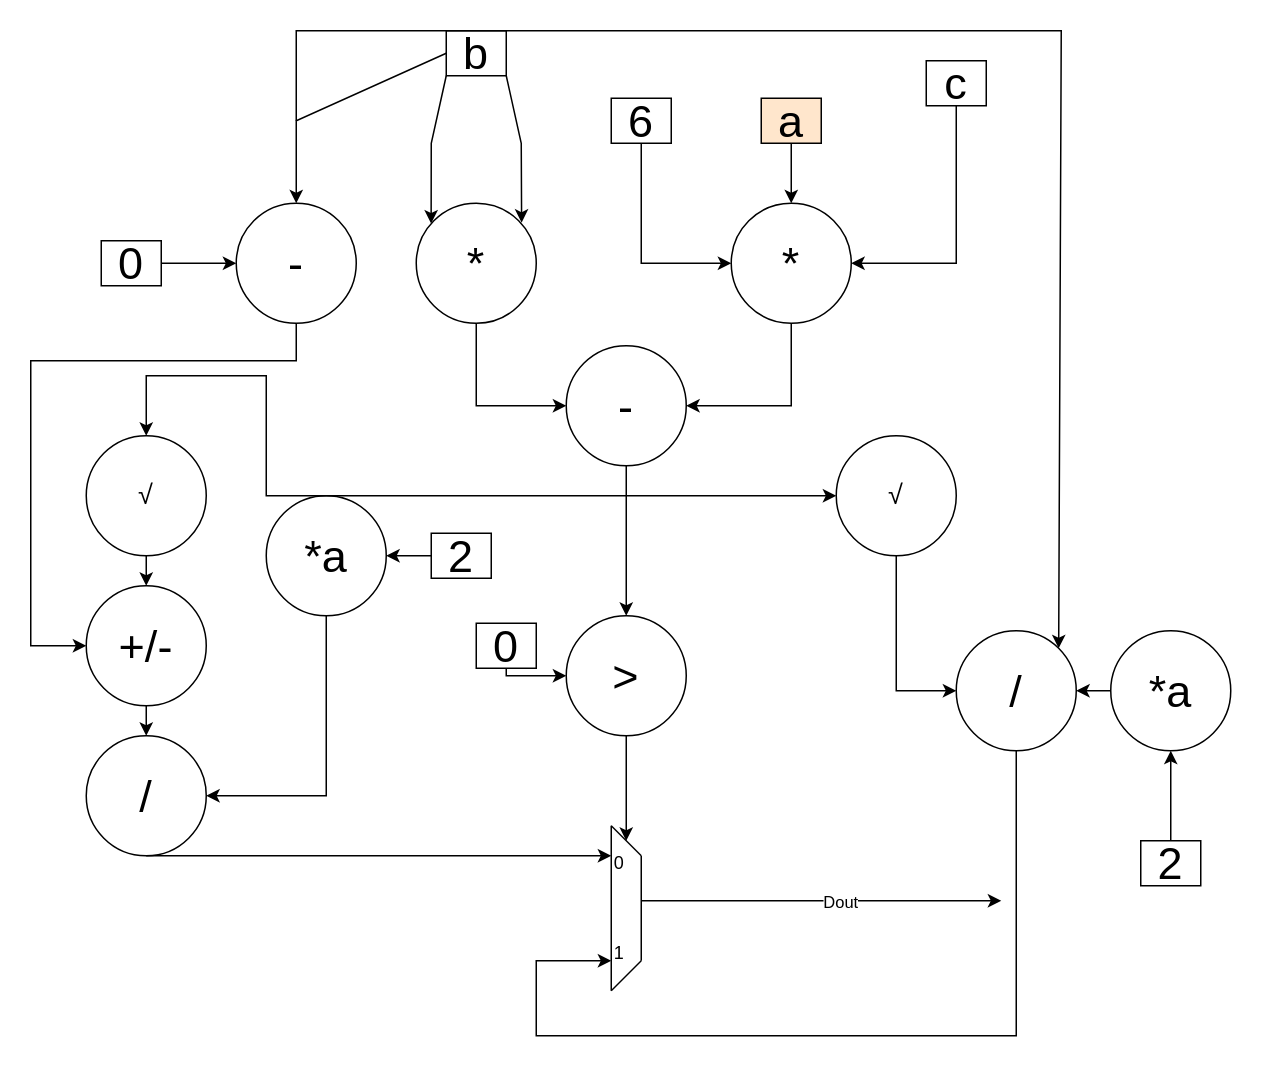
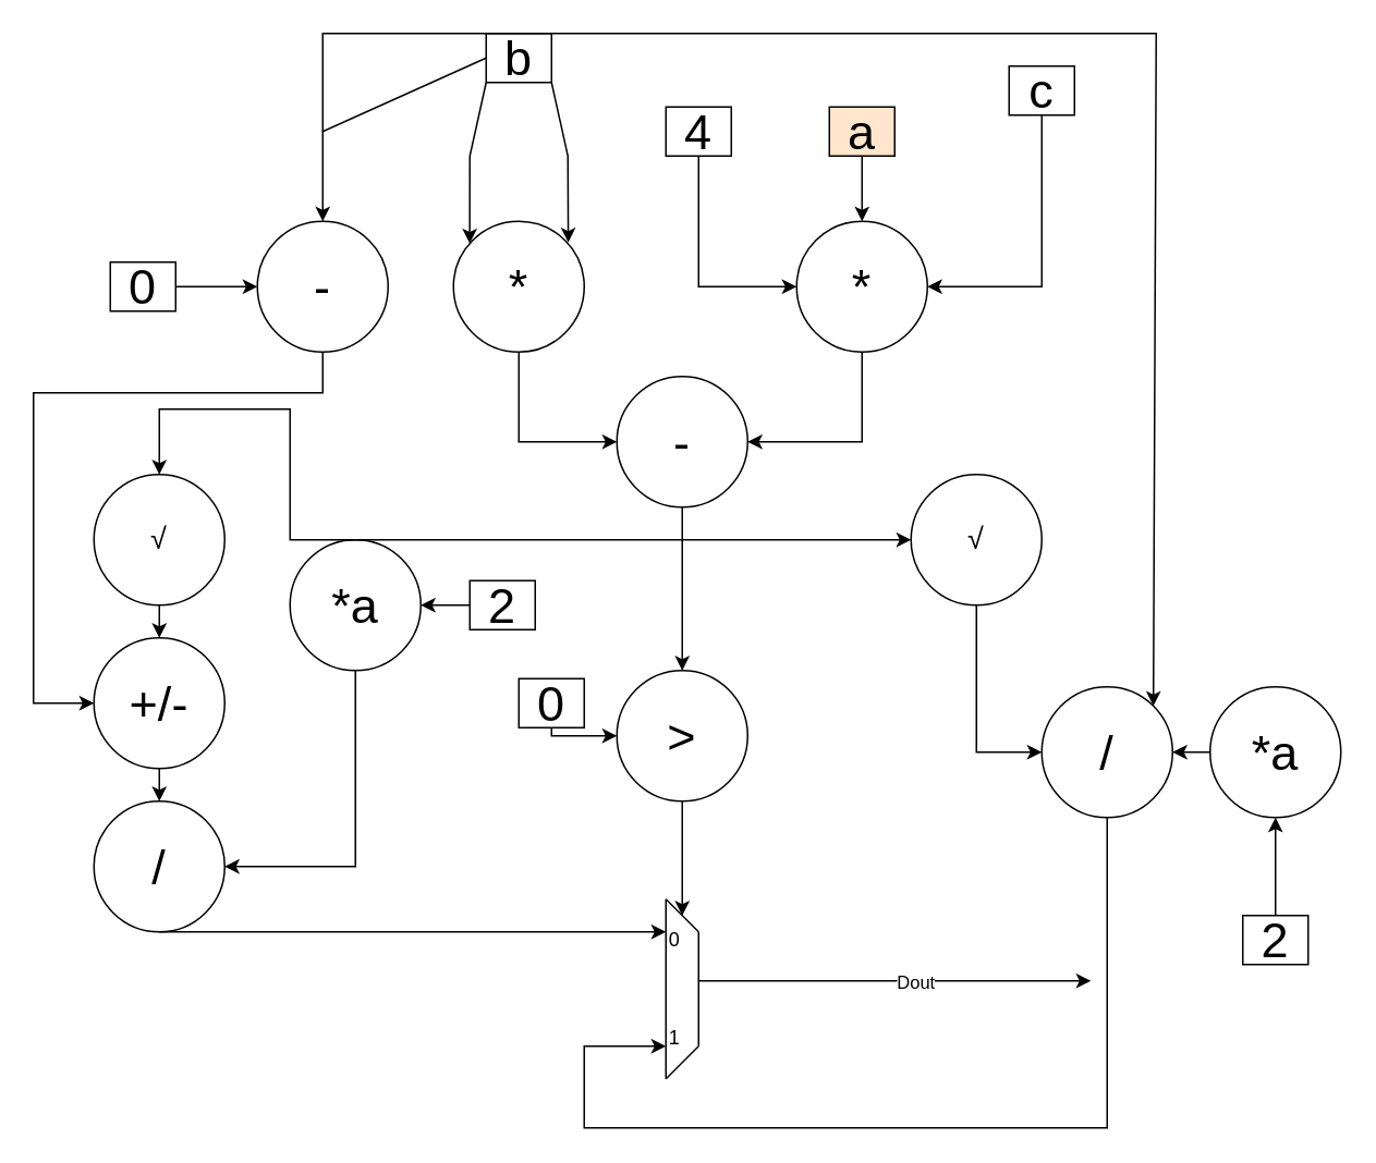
- <mxCell id="10" value="&lt;font style=&quot;font-size: 30px;&quot;&gt;6&lt;/font&gt;" style="rounded=0;whiteSpace=wrap;html=1;" vertex="1" parent="1"><mxGeometry x="407" y="65" width="40" height="30" as="geometry" /></mxCell>
+ <mxCell id="10" value="&lt;font style=&quot;font-size: 30px;&quot;&gt;4&lt;/font&gt;" style="rounded=0;whiteSpace=wrap;html=1;" vertex="1" parent="1"><mxGeometry x="407" y="65" width="40" height="30" as="geometry" /></mxCell>
